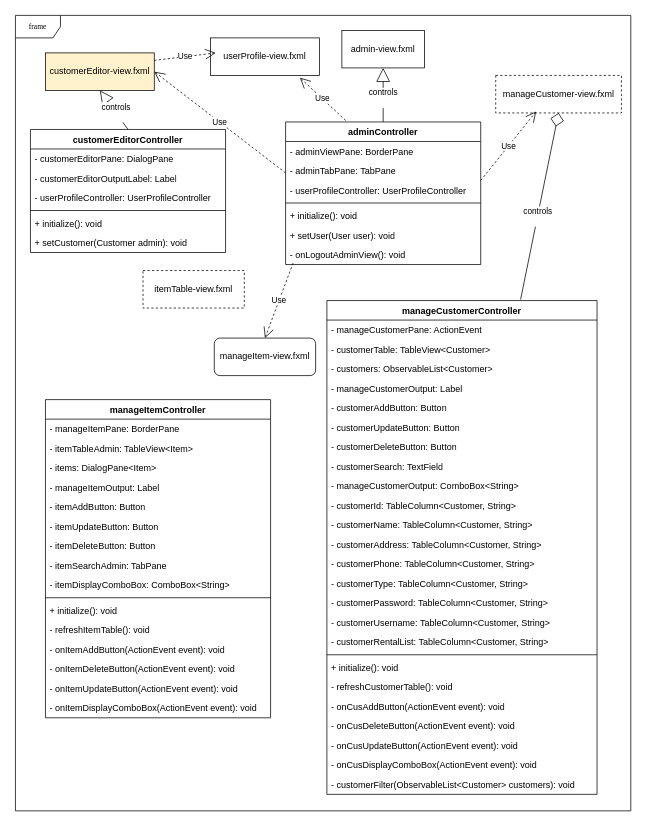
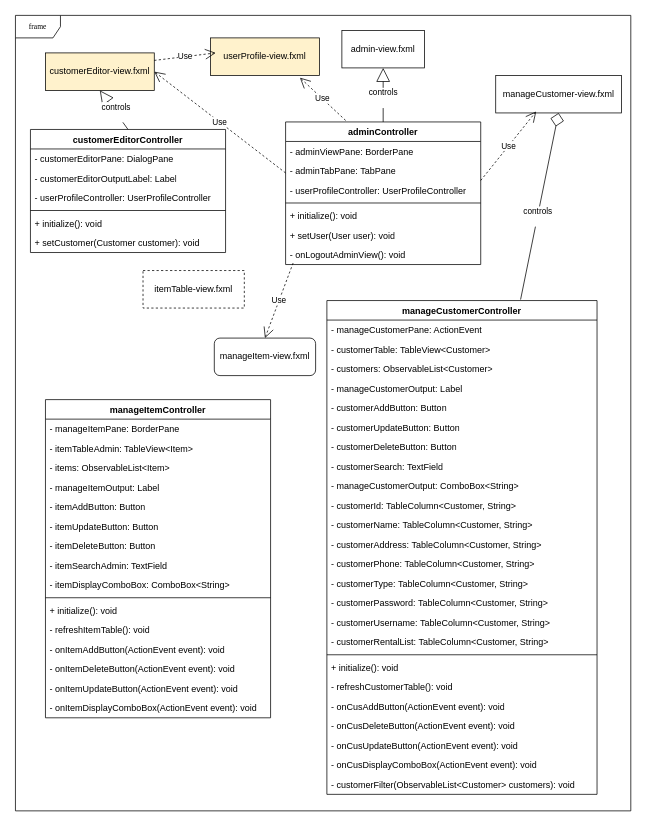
- <mxCell id="71" value="userProfile-view.fxml" style="html=1;whiteSpace=wrap;" vertex="1" parent="1"><mxGeometry x="280" y="50" width="145" height="50" as="geometry" /></mxCell>
+ <mxCell id="71" value="userProfile-view.fxml" style="html=1;whiteSpace=wrap;fillColor=#fff2cc;" vertex="1" parent="1"><mxGeometry x="280" y="50" width="145" height="50" as="geometry" /></mxCell>
- <mxCell id="40" value="manageCustomer-view.fxml" style="html=1;whiteSpace=wrap;dashed=1;" vertex="1" parent="1"><mxGeometry x="660" y="100" width="167.5" height="50" as="geometry" /></mxCell>
+ <mxCell id="40" value="manageCustomer-view.fxml" style="html=1;whiteSpace=wrap;" vertex="1" parent="1"><mxGeometry x="660" y="100" width="167.5" height="50" as="geometry" /></mxCell>
- <mxCell id="20" value="+ setCustomer(Customer admin): void" style="text;strokeColor=none;fillColor=none;align=left;verticalAlign=top;spacingLeft=4;spacingRight=4;overflow=hidden;rotatable=0;points=[[0,0.5],[1,0.5]];portConstraint=eastwest;whiteSpace=wrap;html=1;" vertex="1" parent="14"><mxGeometry y="138" width="260" height="26" as="geometry" /></mxCell>
+ <mxCell id="20" value="+ setCustomer(Customer customer): void" style="text;strokeColor=none;fillColor=none;align=left;verticalAlign=top;spacingLeft=4;spacingRight=4;overflow=hidden;rotatable=0;points=[[0,0.5],[1,0.5]];portConstraint=eastwest;whiteSpace=wrap;html=1;" vertex="1" parent="14"><mxGeometry y="138" width="260" height="26" as="geometry" /></mxCell>
- <mxCell id="26" value="- items: DialogPane&amp;lt;Item&amp;gt;" style="text;html=1;strokeColor=none;fillColor=none;align=left;verticalAlign=top;spacingLeft=4;spacingRight=4;whiteSpace=wrap;overflow=hidden;rotatable=0;points=[[0,0.5],[1,0.5]];portConstraint=eastwest;" vertex="1" parent="23"><mxGeometry y="78" width="300" height="26" as="geometry" /></mxCell>
+ <mxCell id="26" value="- items: ObservableList&amp;lt;Item&amp;gt;" style="text;html=1;strokeColor=none;fillColor=none;align=left;verticalAlign=top;spacingLeft=4;spacingRight=4;whiteSpace=wrap;overflow=hidden;rotatable=0;points=[[0,0.5],[1,0.5]];portConstraint=eastwest;" vertex="1" parent="23"><mxGeometry y="78" width="300" height="26" as="geometry" /></mxCell>
- <mxCell id="31" value="- itemSearchAdmin: TabPane" style="text;html=1;strokeColor=none;fillColor=none;align=left;verticalAlign=top;spacingLeft=4;spacingRight=4;whiteSpace=wrap;overflow=hidden;rotatable=0;points=[[0,0.5],[1,0.5]];portConstraint=eastwest;" vertex="1" parent="23"><mxGeometry y="208" width="300" height="26" as="geometry" /></mxCell>
+ <mxCell id="31" value="- itemSearchAdmin: TextField" style="text;html=1;strokeColor=none;fillColor=none;align=left;verticalAlign=top;spacingLeft=4;spacingRight=4;whiteSpace=wrap;overflow=hidden;rotatable=0;points=[[0,0.5],[1,0.5]];portConstraint=eastwest;" vertex="1" parent="23"><mxGeometry y="208" width="300" height="26" as="geometry" /></mxCell>
